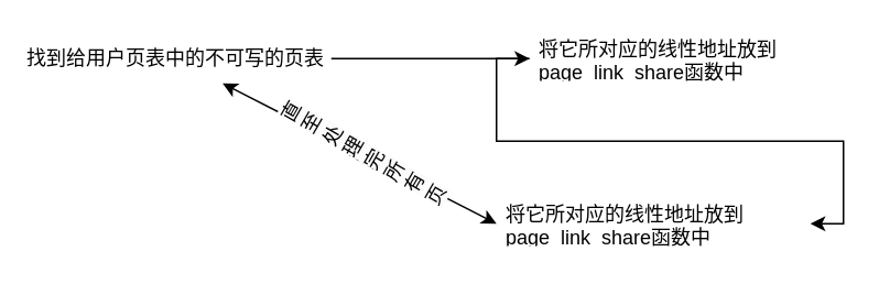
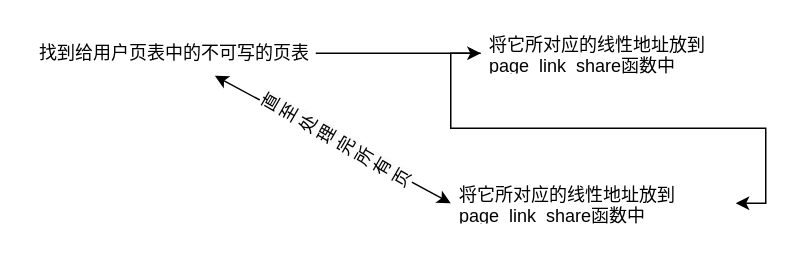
- <mxCell id="3" value="找到给用户页表中的不可写的页表" style="text;strokeColor=none;fillColor=none;align=left;verticalAlign=middle;spacingLeft=4;spacingRight=4;overflow=hidden;points=[[0,0.5],[1,0.5]];portConstraint=eastwest;rotatable=0;whiteSpace=wrap;html=1;" parent="1" vertex="1"><mxGeometry x="10" y="20" width="190" height="30" as="geometry" /></mxCell>
+ <mxCell id="3" value="找到给用户页表中的不可写的页表" style="text;strokeColor=none;fillColor=none;align=left;verticalAlign=middle;spacingLeft=4;spacingRight=4;overflow=hidden;points=[[0,0.5],[1,0.5]];portConstraint=eastwest;rotatable=0;whiteSpace=wrap;html=1;" parent="1" vertex="1"><mxGeometry x="20" y="20" width="190" height="30" as="geometry" /></mxCell>
